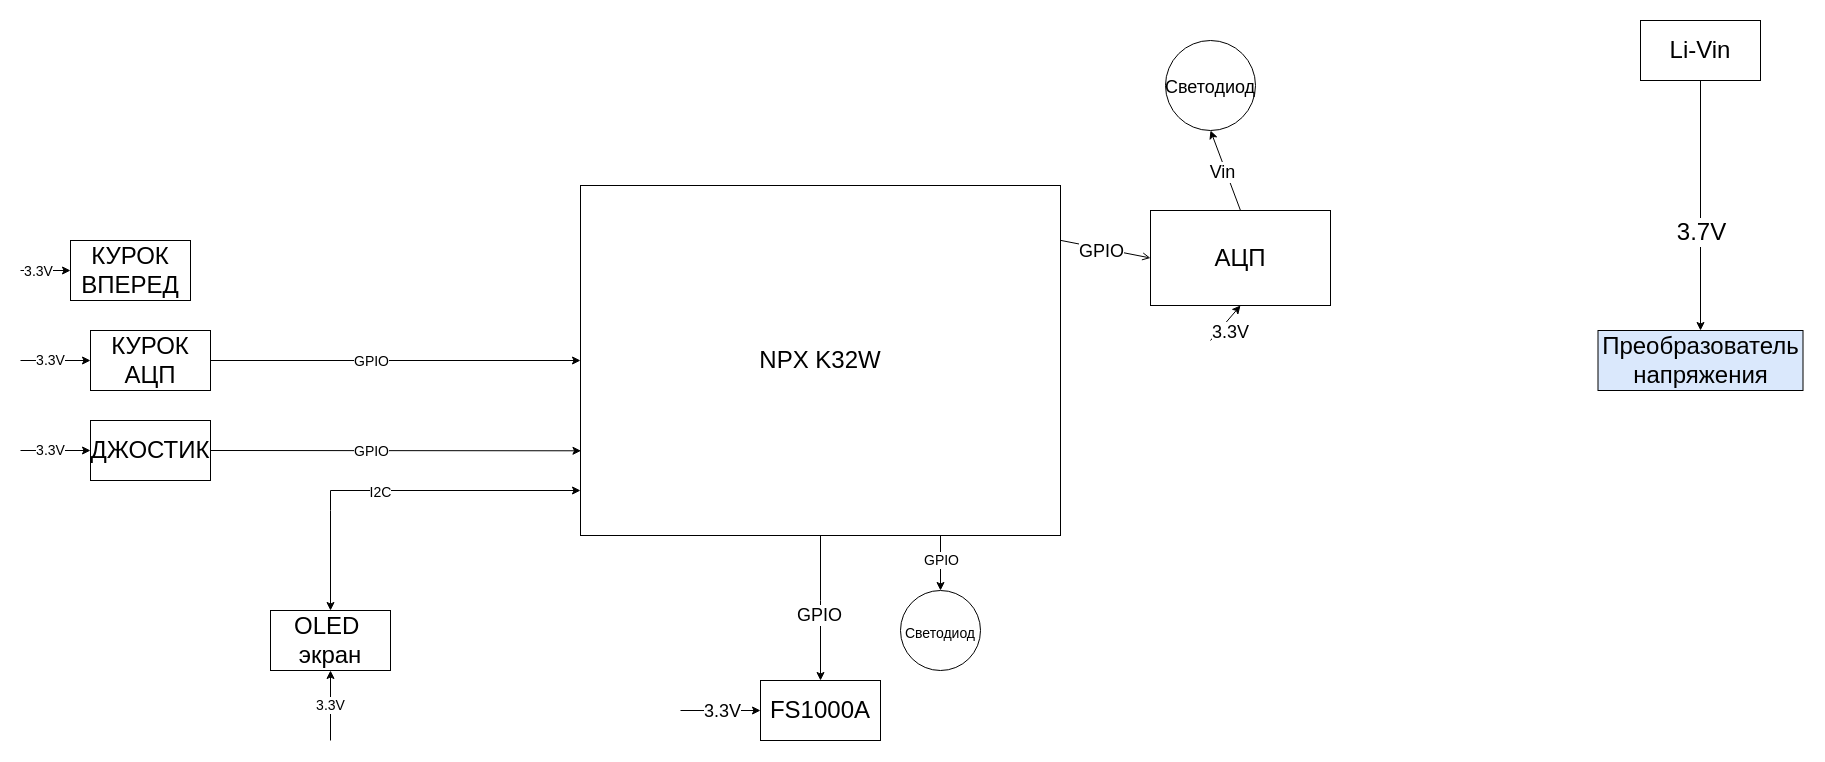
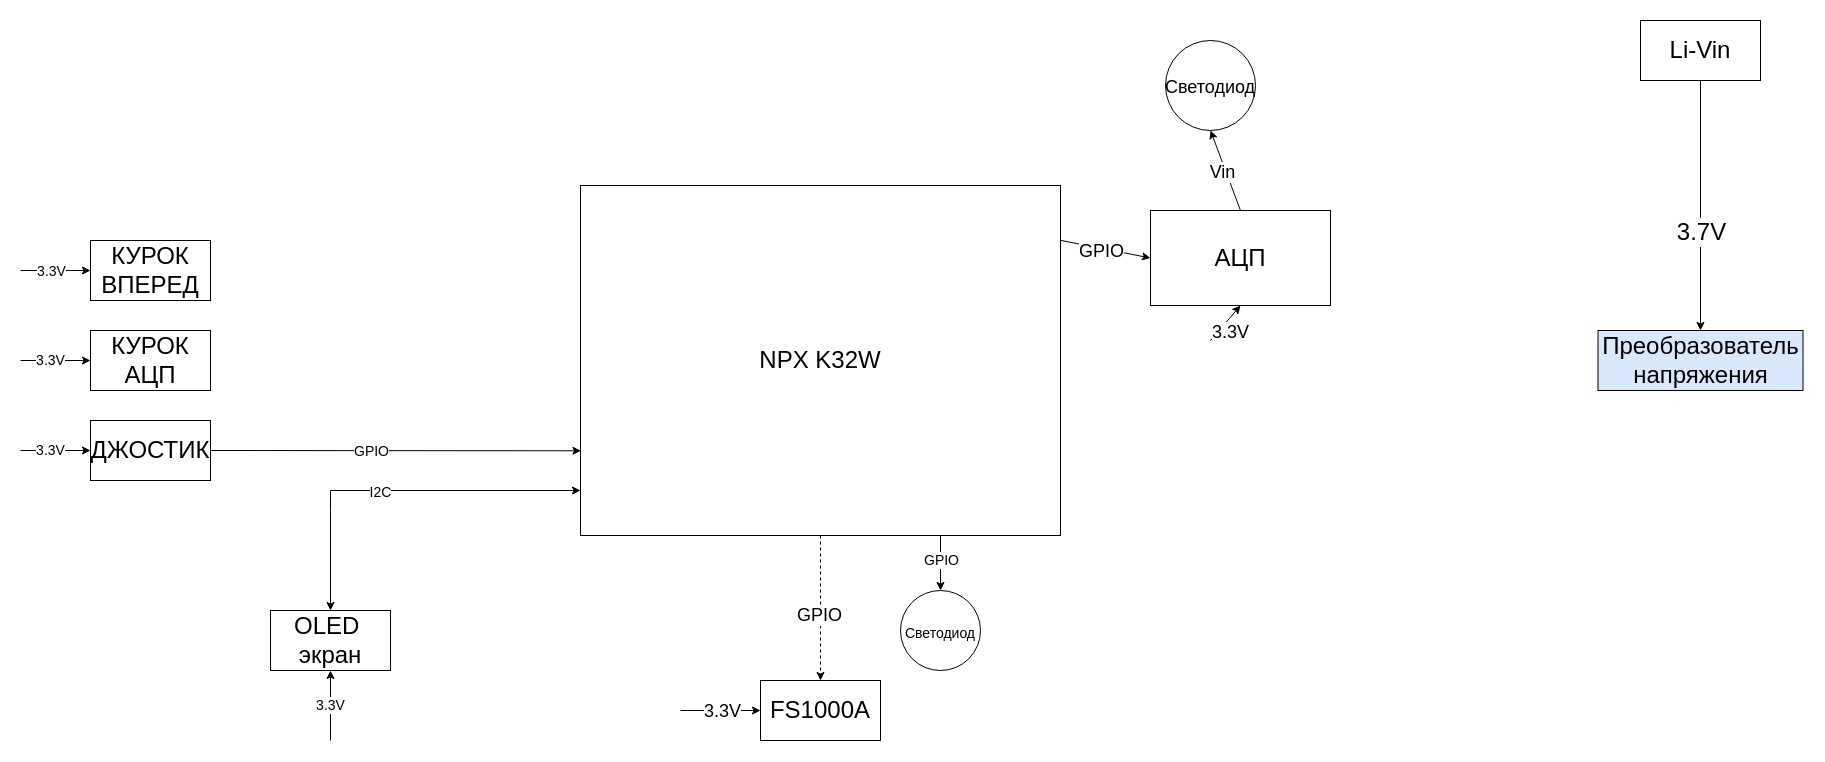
- <mxCell id="14" value="" style="endArrow=open;html=1;rounded=0;fontSize=18;entryX=0;entryY=0.5;entryDx=0;entryDy=0;exitX=1.001;exitY=0.157;exitDx=0;exitDy=0;exitPerimeter=0;" parent="1" source="2" target="12" edge="1"><mxGeometry width="50" height="50" relative="1" as="geometry"><mxPoint x="1050" y="270" as="sourcePoint" /><mxPoint x="1100" y="220" as="targetPoint" /></mxGeometry></mxCell>
+ <mxCell id="14" value="" style="endArrow=classic;html=1;rounded=0;fontSize=18;entryX=0;entryY=0.5;entryDx=0;entryDy=0;exitX=1.001;exitY=0.157;exitDx=0;exitDy=0;exitPerimeter=0;" parent="1" source="2" target="12" edge="1"><mxGeometry width="50" height="50" relative="1" as="geometry"><mxPoint x="1050" y="270" as="sourcePoint" /><mxPoint x="1100" y="220" as="targetPoint" /></mxGeometry></mxCell>
- <mxCell id="3" value="КУРОК ВПЕРЕД" style="rounded=0;whiteSpace=wrap;html=1;fontSize=24;" parent="1" vertex="1"><mxGeometry x="70" y="240" width="120" height="60" as="geometry" /></mxCell>
+ <mxCell id="3" value="КУРОК ВПЕРЕД" style="rounded=0;whiteSpace=wrap;html=1;fontSize=24;" parent="1" vertex="1"><mxGeometry x="90" y="240" width="120" height="60" as="geometry" /></mxCell>
- <mxCell id="27" value="" style="endArrow=classic;html=1;rounded=0;fontSize=14;entryX=0;entryY=0.5;entryDx=0;entryDy=0;exitX=1;exitY=0.5;exitDx=0;exitDy=0;" parent="1" source="4" target="2" edge="1"><mxGeometry width="50" height="50" relative="1" as="geometry"><mxPoint x="730" y="320" as="sourcePoint" /><mxPoint x="780" y="270" as="targetPoint" /></mxGeometry></mxCell>
- <mxCell id="28" value="GPIO" style="edgeLabel;html=1;align=center;verticalAlign=middle;resizable=0;points=[];fontSize=14;" parent="27" vertex="1" connectable="0"><mxGeometry x="-0.158" relative="1" as="geometry"><mxPoint x="4" as="offset" /></mxGeometry></mxCell>
- <mxCell id="20" value="" style="endArrow=classic;html=1;rounded=0;fontSize=18;entryX=0.5;entryY=0;entryDx=0;entryDy=0;exitX=0.5;exitY=1;exitDx=0;exitDy=0;" parent="1" source="2" target="7" edge="1"><mxGeometry width="50" height="50" relative="1" as="geometry"><mxPoint x="780" y="740" as="sourcePoint" /><mxPoint x="830" y="690" as="targetPoint" /><Array as="points"><mxPoint x="820" y="600" /></Array></mxGeometry></mxCell>
+ <mxCell id="20" value="" style="endArrow=classic;html=1;rounded=0;fontSize=18;entryX=0.5;entryY=0;entryDx=0;entryDy=0;exitX=0.5;exitY=1;exitDx=0;exitDy=0;dashed=1;" parent="1" source="2" target="7" edge="1"><mxGeometry width="50" height="50" relative="1" as="geometry"><mxPoint x="780" y="740" as="sourcePoint" /><mxPoint x="830" y="690" as="targetPoint" /><Array as="points"><mxPoint x="820" y="600" /></Array></mxGeometry></mxCell>
